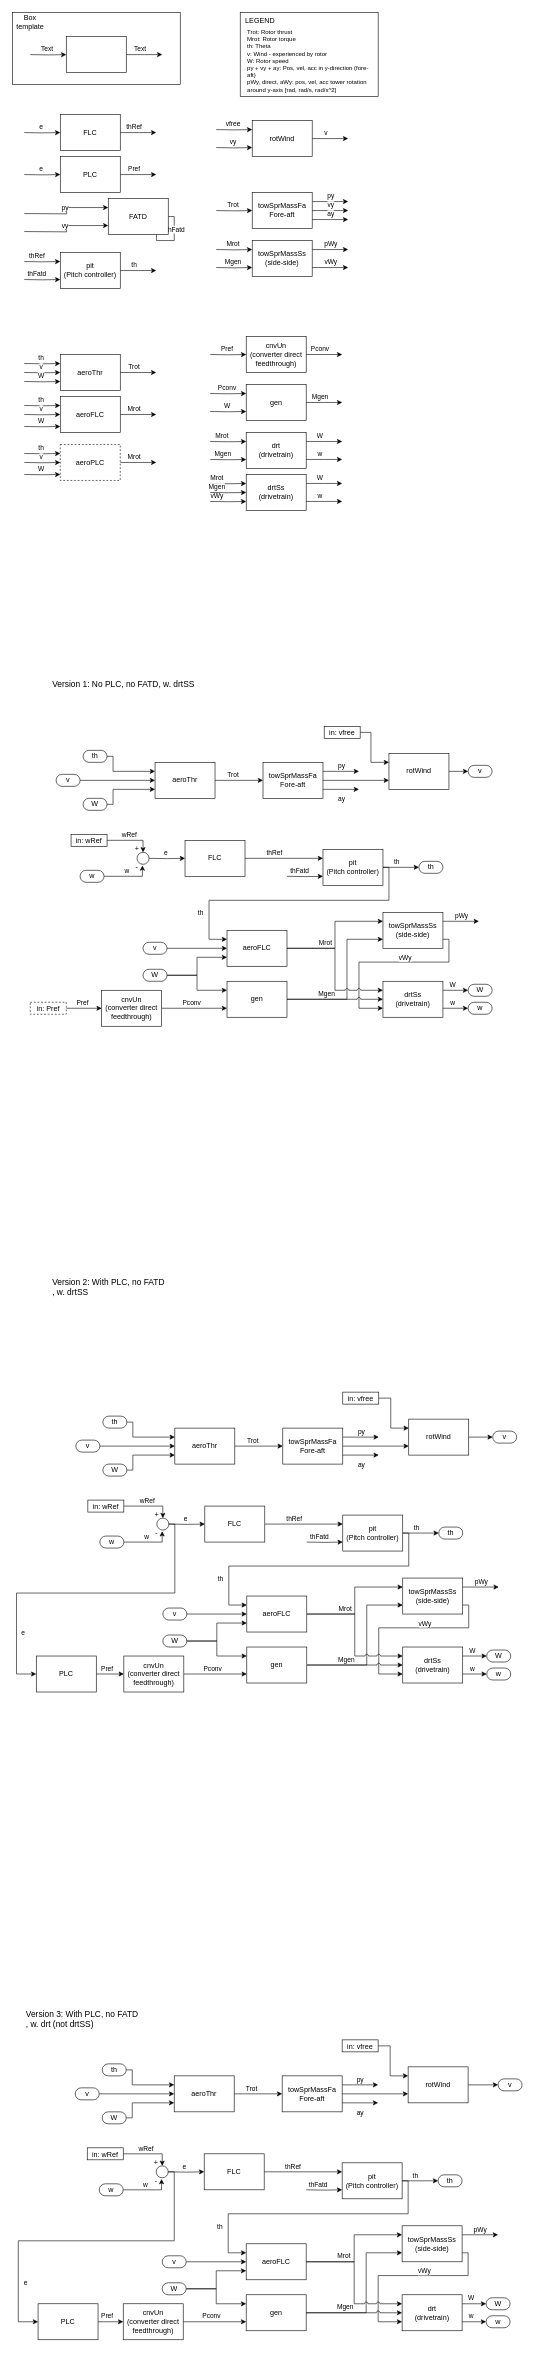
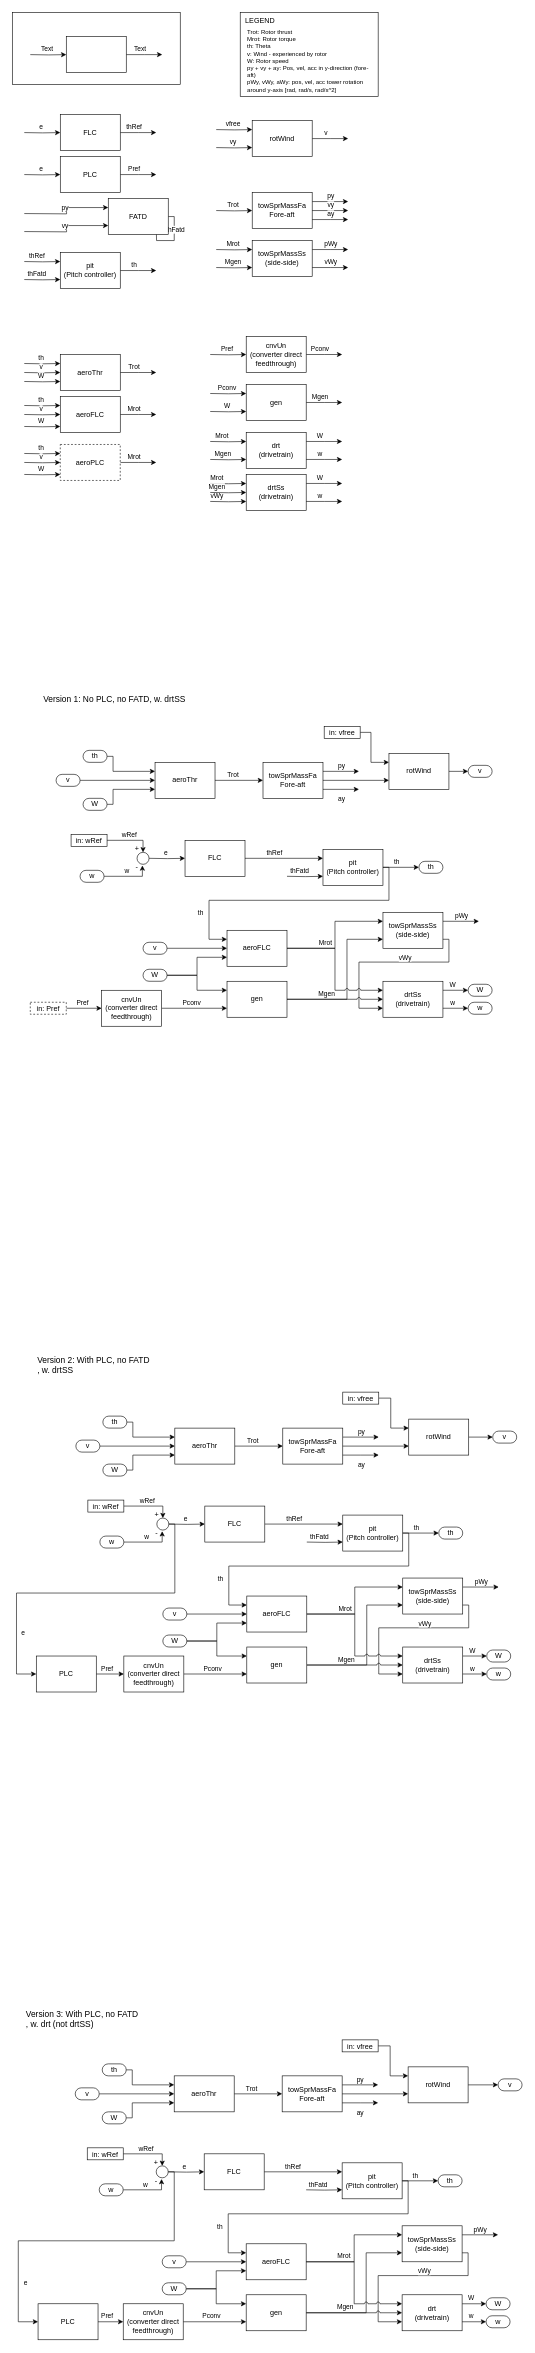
- <mxCell id="3" value="Box template" style="text;html=1;strokeColor=none;fillColor=none;align=center;verticalAlign=middle;whiteSpace=wrap;rounded=0;" parent="1" vertex="1"><mxGeometry width="60" height="30" as="geometry" x="20" y="20" /></mxCell>
- <mxCell id="25" value="&lt;div style=&quot;&quot;&gt;&lt;span style=&quot;font-size: 10px; background-color: initial;&quot;&gt;Trot: Rotor thrust&lt;/span&gt;&lt;/div&gt;&lt;div style=&quot;&quot;&gt;&lt;span style=&quot;font-size: 10px;&quot;&gt;Mrot: Rotor torque&lt;/span&gt;&lt;/div&gt;&lt;font style=&quot;font-size: 10px;&quot;&gt;&lt;div style=&quot;&quot;&gt;&lt;span style=&quot;background-color: initial;&quot;&gt;th: Theta&lt;/span&gt;&lt;/div&gt;&lt;span style=&quot;&quot;&gt;&lt;div style=&quot;&quot;&gt;&lt;span style=&quot;background-color: initial;&quot;&gt;v: Wind - experienced by rotor&lt;/span&gt;&lt;/div&gt;&lt;/span&gt;&lt;/font&gt;&lt;div style=&quot;font-size: 10px;&quot;&gt;&lt;span style=&quot;background-color: initial;&quot;&gt;&lt;font style=&quot;font-size: 10px;&quot;&gt;W: Rotor speed&lt;/font&gt;&lt;/span&gt;&lt;/div&gt;&lt;div style=&quot;font-size: 10px;&quot;&gt;&lt;font style=&quot;font-size: 10px;&quot;&gt;py + vy + ay: Pos, vel, acc in y-direction (fore-aft)&lt;/font&gt;&lt;/div&gt;&lt;div style=&quot;font-size: 10px;&quot;&gt;&lt;span style=&quot;background-color: initial;&quot;&gt;&lt;font style=&quot;font-size: 10px;&quot;&gt;pWy, direct, aWy: pos, vel, acc tower rotation around y-axis [rad, rad/s, rad/s^2]&lt;/font&gt;&lt;/span&gt;&lt;/div&gt;" style="text;html=1;strokeColor=none;fillColor=none;align=left;verticalAlign=middle;whiteSpace=wrap;rounded=0;fontSize=9;" parent="1" vertex="1"><mxGeometry x="410" y="40" width="210" height="120" as="geometry" /></mxCell>
+ <mxCell id="25" value="&lt;div style=&quot;&quot;&gt;&lt;span style=&quot;font-size: 10px; background-color: initial;&quot;&gt;Trot: Rotor thrust&lt;/span&gt;&lt;/div&gt;&lt;div style=&quot;&quot;&gt;&lt;span style=&quot;font-size: 10px;&quot;&gt;Mrot: Rotor torque&lt;/span&gt;&lt;/div&gt;&lt;font style=&quot;font-size: 10px;&quot;&gt;&lt;div style=&quot;&quot;&gt;&lt;span style=&quot;background-color: initial;&quot;&gt;th: Theta&lt;/span&gt;&lt;/div&gt;&lt;span style=&quot;&quot;&gt;&lt;div style=&quot;&quot;&gt;&lt;span style=&quot;background-color: initial;&quot;&gt;v: Wind - experienced by rotor&lt;/span&gt;&lt;/div&gt;&lt;/span&gt;&lt;/font&gt;&lt;div style=&quot;font-size: 10px;&quot;&gt;&lt;span style=&quot;background-color: initial;&quot;&gt;&lt;font style=&quot;font-size: 10px;&quot;&gt;W: Rotor speed&lt;/font&gt;&lt;/span&gt;&lt;/div&gt;&lt;div style=&quot;font-size: 10px;&quot;&gt;&lt;font style=&quot;font-size: 10px;&quot;&gt;py + vy + ay: Pos, vel, acc in y-direction (fore-aft)&lt;/font&gt;&lt;/div&gt;&lt;div style=&quot;font-size: 10px;&quot;&gt;&lt;span style=&quot;background-color: initial;&quot;&gt;&lt;font style=&quot;font-size: 10px;&quot;&gt;pWy, vWy, aWy: pos, vel, acc tower rotation around y-axis [rad, rad/s, rad/s^2]&lt;/font&gt;&lt;/span&gt;&lt;/div&gt;" style="text;html=1;strokeColor=none;fillColor=none;align=left;verticalAlign=middle;whiteSpace=wrap;rounded=0;fontSize=9;" parent="1" vertex="1"><mxGeometry x="410" y="40" width="210" height="120" as="geometry" /></mxCell>
- <mxCell id="197" value="&lt;font style=&quot;font-size: 14px;&quot;&gt;Version 1: No PLC, no FATD, w. drtSS&lt;/font&gt;" style="text;html=1;strokeColor=none;fillColor=none;align=left;verticalAlign=middle;whiteSpace=wrap;rounded=0;" vertex="1" parent="1"><mxGeometry x="85" y="1125" width="260" height="30" as="geometry" /></mxCell>
+ <mxCell id="197" value="&lt;font style=&quot;font-size: 14px;&quot;&gt;Version 1: No PLC, no FATD, w. drtSS&lt;/font&gt;" style="text;html=1;strokeColor=none;fillColor=none;align=left;verticalAlign=middle;whiteSpace=wrap;rounded=0;" vertex="1" parent="1"><mxGeometry x="70" y="1150" width="260" height="30" as="geometry" /></mxCell>
- <mxCell id="266" value="&lt;font style=&quot;font-size: 14px;&quot;&gt;Version 2: With PLC, no FATD&lt;br&gt;&lt;/font&gt;&lt;span style=&quot;font-size: 14px;&quot;&gt;, w. drtSS&lt;/span&gt;" style="text;html=1;strokeColor=none;fillColor=none;align=left;verticalAlign=middle;whiteSpace=wrap;rounded=0;" vertex="1" parent="1"><mxGeometry x="84.95" y="2130" width="260" height="30" as="geometry" /></mxCell>
+ <mxCell id="266" value="&lt;font style=&quot;font-size: 14px;&quot;&gt;Version 2: With PLC, no FATD&lt;br&gt;&lt;/font&gt;&lt;span style=&quot;font-size: 14px;&quot;&gt;, w. drtSS&lt;/span&gt;" style="text;html=1;strokeColor=none;fillColor=none;align=left;verticalAlign=middle;whiteSpace=wrap;rounded=0;" vertex="1" parent="1"><mxGeometry x="59.95" y="2260" width="260" height="30" as="geometry" /></mxCell>
